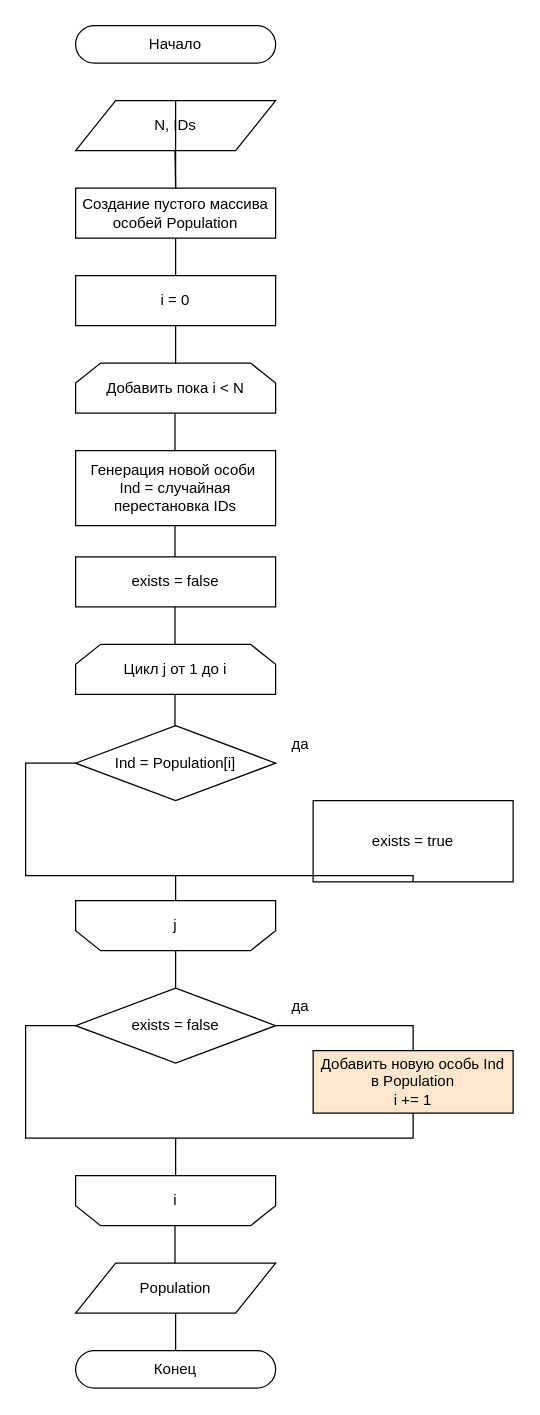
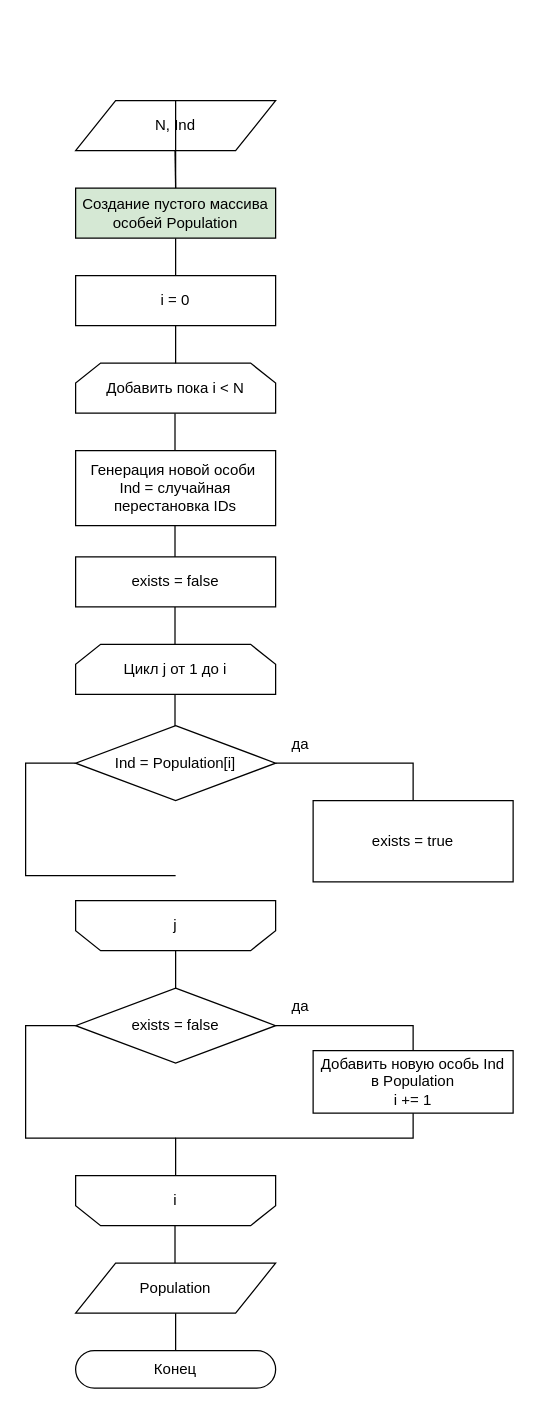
- <mxCell id="2" value="Начало" style="html=1;dashed=0;whiteSpace=wrap;shape=mxgraph.dfd.start" vertex="1" parent="1"><mxGeometry x="60" y="20" width="160" height="30" as="geometry" /></mxCell>
- <mxCell id="3" value="&lt;div&gt;N, IDs&lt;/div&gt;" style="shape=parallelogram;perimeter=parallelogramPerimeter;whiteSpace=wrap;html=1;dashed=0;" vertex="1" parent="1"><mxGeometry x="60" y="80" width="160" height="40" as="geometry" /></mxCell>
+ <mxCell id="3" value="&lt;div&gt;N, Ind&lt;/div&gt;" style="shape=parallelogram;perimeter=parallelogramPerimeter;whiteSpace=wrap;html=1;dashed=0;" vertex="1" parent="1"><mxGeometry x="60" y="80" width="160" height="40" as="geometry" /></mxCell>
- <mxCell id="8" value="Cоздание пустого массива особей Population" style="rounded=0;whiteSpace=wrap;html=1;" vertex="1" parent="1"><mxGeometry x="60" y="150" width="160" height="40" as="geometry" /></mxCell>
+ <mxCell id="8" value="Cоздание пустого массива особей Population" style="rounded=0;whiteSpace=wrap;html=1;fillColor=#d5e8d4;" vertex="1" parent="1"><mxGeometry x="60" y="150" width="160" height="40" as="geometry" /></mxCell>
+ <mxCell id="32" value="" style="endArrow=none;html=1;rounded=0;entryX=1;entryY=0.5;entryDx=0;entryDy=0;exitX=0.5;exitY=0;exitDx=0;exitDy=0;" edge="1" parent="1" source="20" target="18"><mxGeometry width="50" height="50" relative="1" as="geometry"><mxPoint x="110" y="780" as="sourcePoint" /><mxPoint x="160" y="730" as="targetPoint" /><Array as="points"><mxPoint x="330" y="610" /><mxPoint x="220" y="610" /></Array></mxGeometry></mxCell>
- <mxCell id="33" value="" style="endArrow=none;html=1;rounded=0;entryX=0.5;entryY=1;entryDx=0;entryDy=0;exitX=0.5;exitY=1;exitDx=0;exitDy=0;" edge="1" parent="1" source="22" target="20"><mxGeometry width="50" height="50" relative="1" as="geometry"><mxPoint x="110" y="780" as="sourcePoint" /><mxPoint x="160" y="730" as="targetPoint" /><Array as="points"><mxPoint x="140" y="700" /><mxPoint x="330" y="700" /></Array></mxGeometry></mxCell>
- <mxCell id="29" value="Добавить новую особь Ind&lt;div&gt;&amp;nbsp;в Population&amp;nbsp;&lt;div&gt;i += 1&lt;/div&gt;&lt;/div&gt;" style="rounded=0;whiteSpace=wrap;html=1;fillColor=#ffe6cc;" vertex="1" parent="1"><mxGeometry x="250" y="840" width="160" height="50" as="geometry" /></mxCell>
+ <mxCell id="29" value="Добавить новую особь Ind&lt;div&gt;&amp;nbsp;в Population&amp;nbsp;&lt;div&gt;i += 1&lt;/div&gt;&lt;/div&gt;" style="rounded=0;whiteSpace=wrap;html=1;" vertex="1" parent="1"><mxGeometry x="250" y="840" width="160" height="50" as="geometry" /></mxCell>
